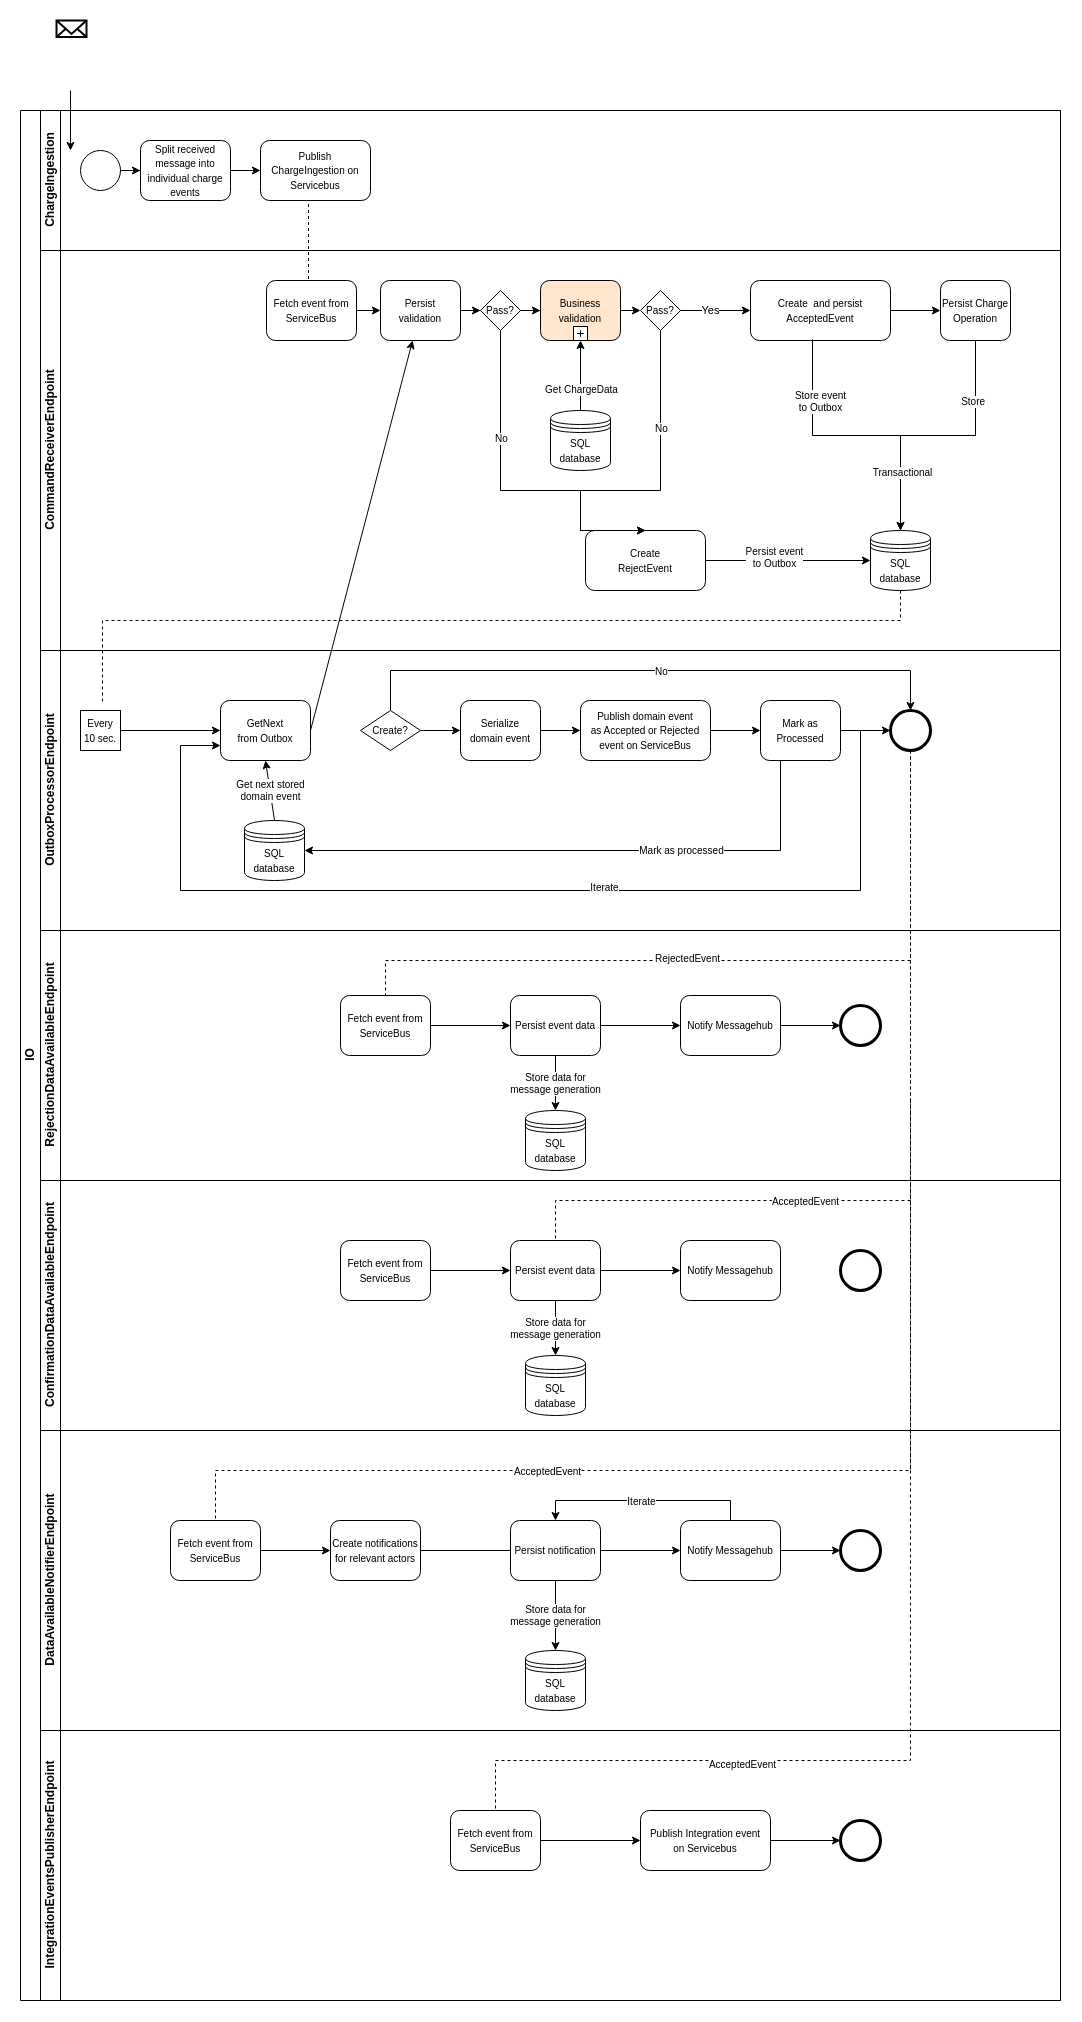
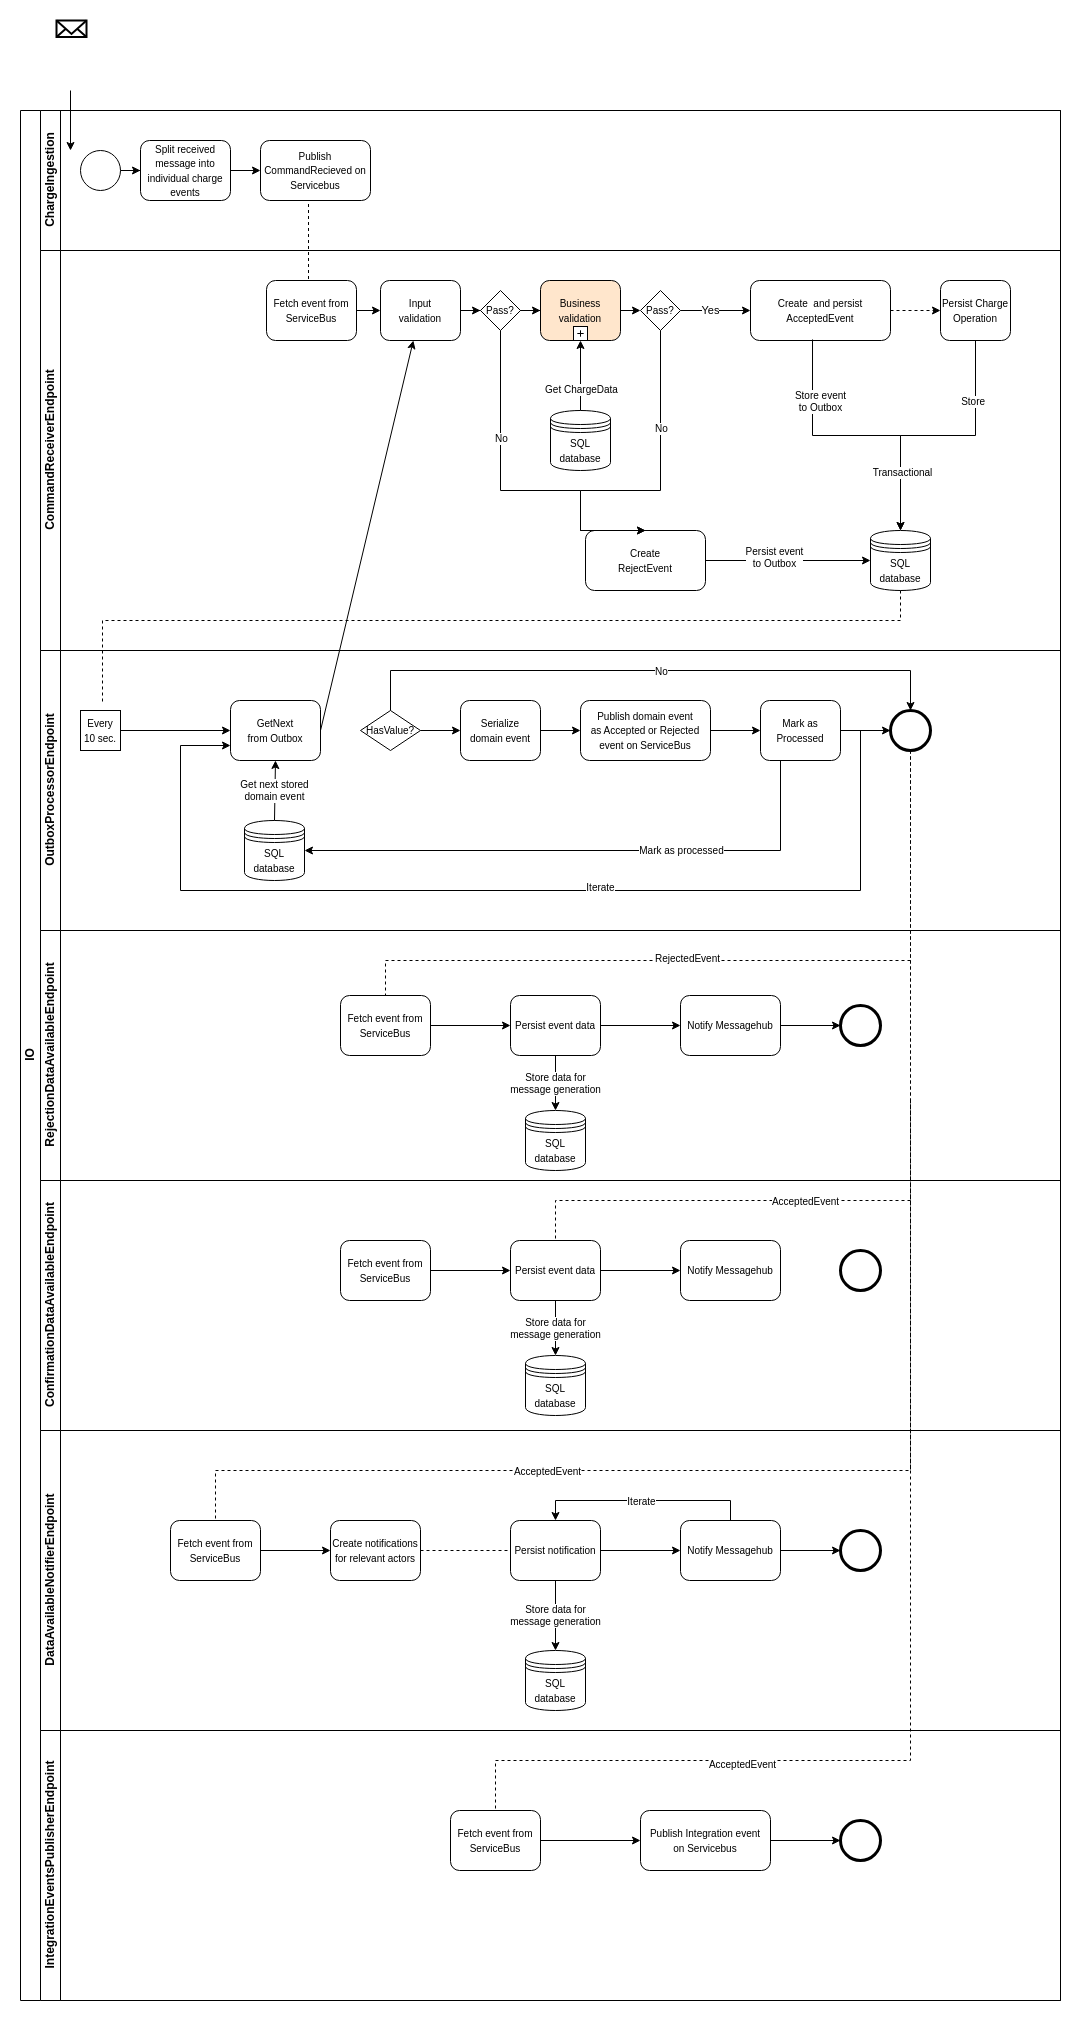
- <mxCell id="8" value="&lt;font style=&quot;font-size: 10px&quot;&gt;Publish &lt;br&gt;ChargeIngestion on Servicebus&lt;/font&gt;" style="rounded=1;whiteSpace=wrap;html=1;fontFamily=Helvetica;fontSize=12;fontColor=#000000;align=center;" parent="3" vertex="1"><mxGeometry x="220" y="30" width="110" height="60" as="geometry" /></mxCell>
+ <mxCell id="8" value="&lt;font style=&quot;font-size: 10px&quot;&gt;Publish &lt;br&gt;CommandRecieved on Servicebus&lt;/font&gt;" style="rounded=1;whiteSpace=wrap;html=1;fontFamily=Helvetica;fontSize=12;fontColor=#000000;align=center;" parent="3" vertex="1"><mxGeometry x="220" y="30" width="110" height="60" as="geometry" /></mxCell>
- <mxCell id="18" value="&lt;span style=&quot;font-size: 10px&quot;&gt;Persist &lt;br&gt;validation&lt;/span&gt;" style="whiteSpace=wrap;html=1;rounded=1;" parent="17" vertex="1"><mxGeometry width="80" height="60" as="geometry" /></mxCell>
+ <mxCell id="18" value="&lt;span style=&quot;font-size: 10px&quot;&gt;Input &lt;br&gt;validation&lt;/span&gt;" style="whiteSpace=wrap;html=1;rounded=1;" parent="17" vertex="1"><mxGeometry width="80" height="60" as="geometry" /></mxCell>
- <mxCell id="16" value="" style="endArrow=classic;html=1;exitX=1;exitY=0.5;exitDx=0;exitDy=0;" parent="9" source="14" target="13" edge="1"><mxGeometry width="50" height="50" relative="1" as="geometry"><mxPoint x="600" y="80" as="sourcePoint" /><mxPoint x="650" y="30" as="targetPoint" /></mxGeometry></mxCell>
+ <mxCell id="16" value="" style="endArrow=classic;html=1;exitX=1;exitY=0.5;exitDx=0;exitDy=0;dashed=1;" parent="9" source="14" target="13" edge="1"><mxGeometry width="50" height="50" relative="1" as="geometry"><mxPoint x="600" y="80" as="sourcePoint" /><mxPoint x="650" y="30" as="targetPoint" /></mxGeometry></mxCell>
- <mxCell id="45" value="&lt;font style=&quot;font-size: 10px&quot;&gt;GetNext&lt;br&gt;from Outbox&lt;br&gt;&lt;/font&gt;" style="rounded=1;whiteSpace=wrap;html=1;fontFamily=Helvetica;fontSize=12;fontColor=#000000;align=center;" vertex="1" parent="42"><mxGeometry x="180" y="50" width="90" height="60" as="geometry" /></mxCell>
+ <mxCell id="45" value="&lt;font style=&quot;font-size: 10px&quot;&gt;GetNext&lt;br&gt;from Outbox&lt;br&gt;&lt;/font&gt;" style="rounded=1;whiteSpace=wrap;html=1;fontFamily=Helvetica;fontSize=12;fontColor=#000000;align=center;" vertex="1" parent="42"><mxGeometry x="190" y="50" width="90" height="60" as="geometry" /></mxCell>
- <mxCell id="57" value="&lt;font style=&quot;font-size: 10px&quot;&gt;Create?&lt;/font&gt;" style="rhombus;whiteSpace=wrap;html=1;fontFamily=Helvetica;fontSize=12;fontColor=#000000;align=center;" vertex="1" parent="42"><mxGeometry x="320" y="60" width="60" height="40" as="geometry" /></mxCell>
+ <mxCell id="57" value="&lt;font style=&quot;font-size: 10px&quot;&gt;HasValue?&lt;/font&gt;" style="rhombus;whiteSpace=wrap;html=1;fontFamily=Helvetica;fontSize=12;fontColor=#000000;align=center;" vertex="1" parent="42"><mxGeometry x="320" y="60" width="60" height="40" as="geometry" /></mxCell>
- <mxCell id="96" value="" style="endArrow=none;html=1;rounded=0;fontSize=10;exitX=1;exitY=0.5;exitDx=0;exitDy=0;entryX=0;entryY=0.5;entryDx=0;entryDy=0;" edge="1" parent="83" source="90" target="95"><mxGeometry width="50" height="50" relative="1" as="geometry"><mxPoint x="550" y="1560" as="sourcePoint" /><mxPoint x="810" y="1560" as="targetPoint" /></mxGeometry></mxCell>
+ <mxCell id="96" value="" style="endArrow=none;html=1;rounded=0;fontSize=10;exitX=1;exitY=0.5;exitDx=0;exitDy=0;entryX=0;entryY=0.5;entryDx=0;entryDy=0;dashed=1;" edge="1" parent="83" source="90" target="95"><mxGeometry width="50" height="50" relative="1" as="geometry"><mxPoint x="550" y="1560" as="sourcePoint" /><mxPoint x="810" y="1560" as="targetPoint" /></mxGeometry></mxCell>
